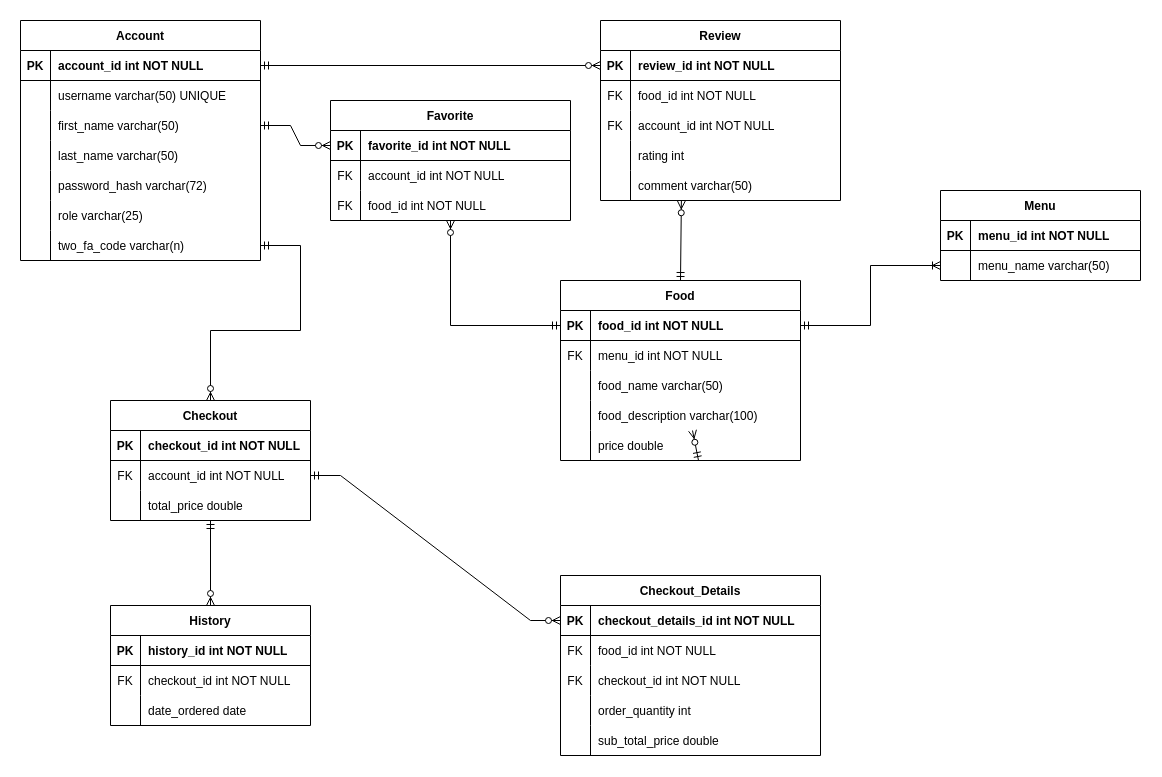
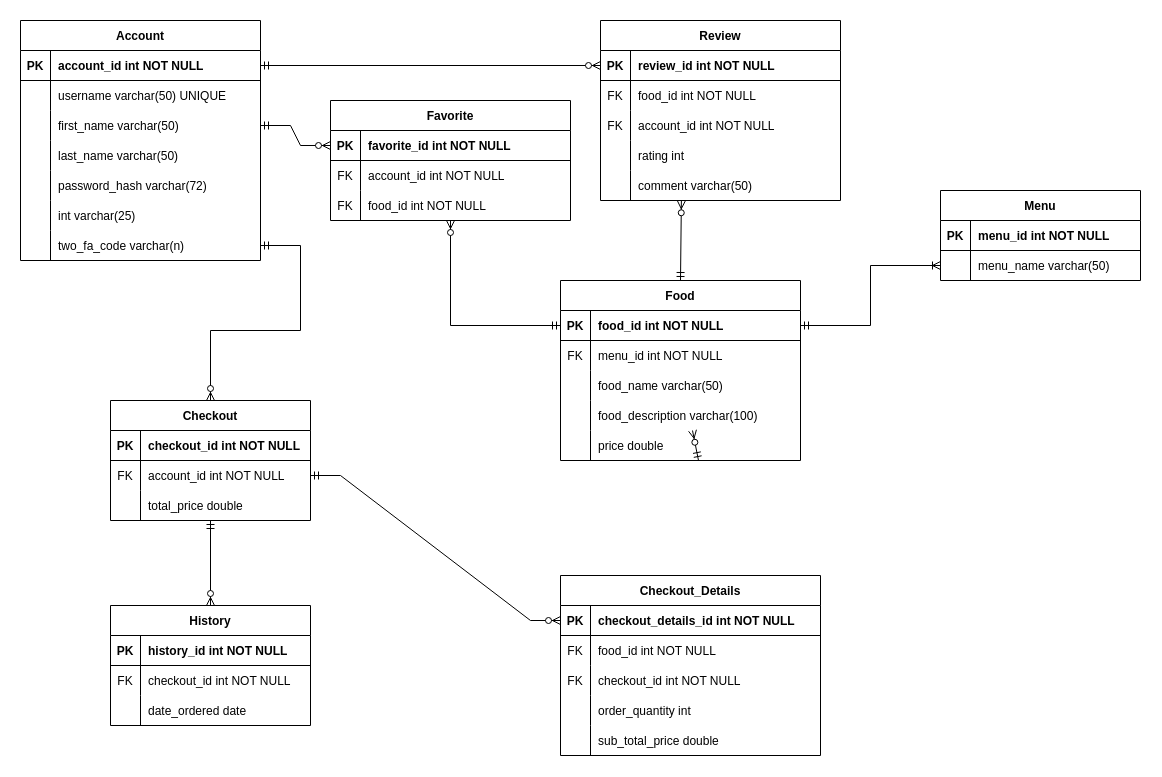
- <mxCell id="20" value="role varchar(25)" style="shape=partialRectangle;connectable=0;fillColor=none;top=0;left=0;bottom=0;right=0;align=left;spacingLeft=6;overflow=hidden;" parent="18" vertex="1"><mxGeometry x="30" width="210" height="30" as="geometry"><mxRectangle width="210" height="30" as="alternateBounds" /></mxGeometry></mxCell>
+ <mxCell id="20" value="int varchar(25)" style="shape=partialRectangle;connectable=0;fillColor=none;top=0;left=0;bottom=0;right=0;align=left;spacingLeft=6;overflow=hidden;" parent="18" vertex="1"><mxGeometry x="30" width="210" height="30" as="geometry"><mxRectangle width="210" height="30" as="alternateBounds" /></mxGeometry></mxCell>
